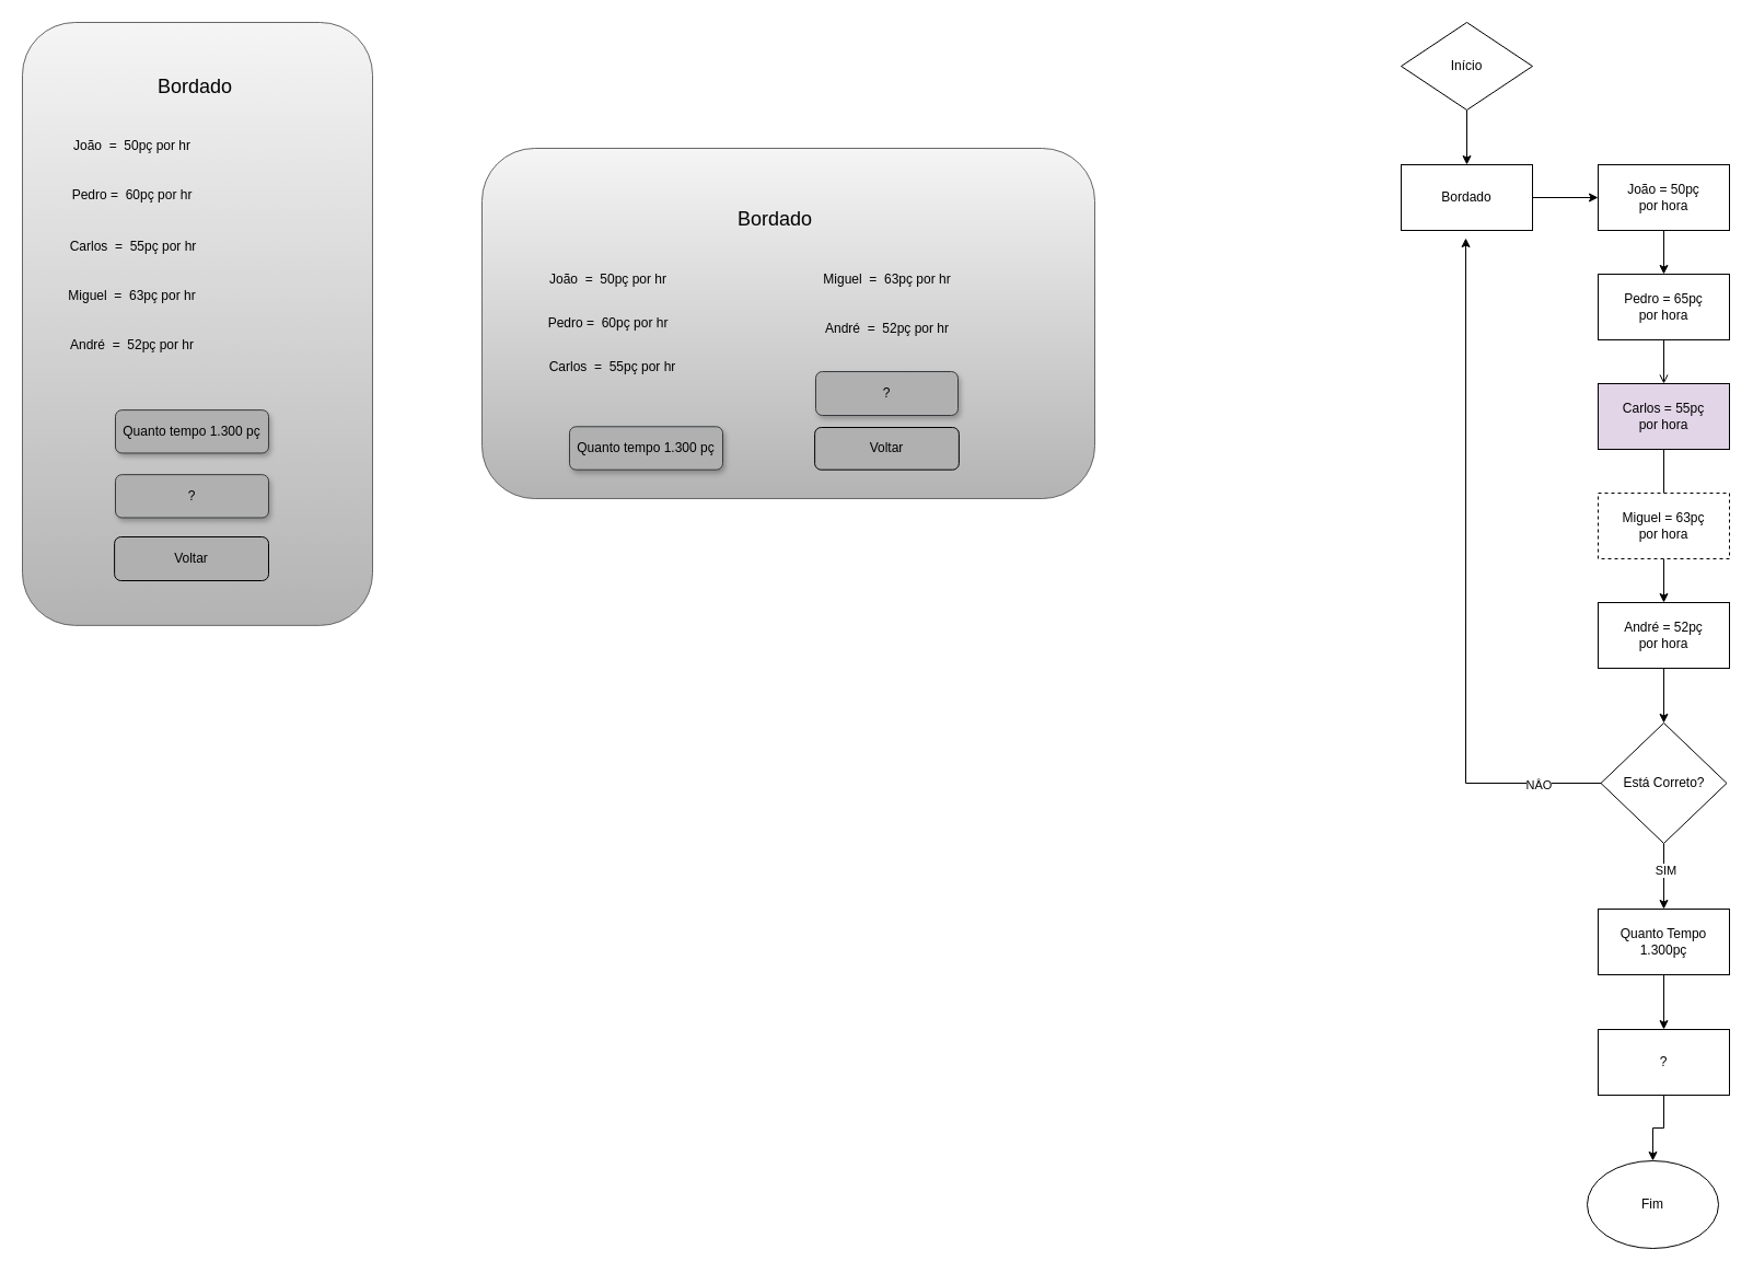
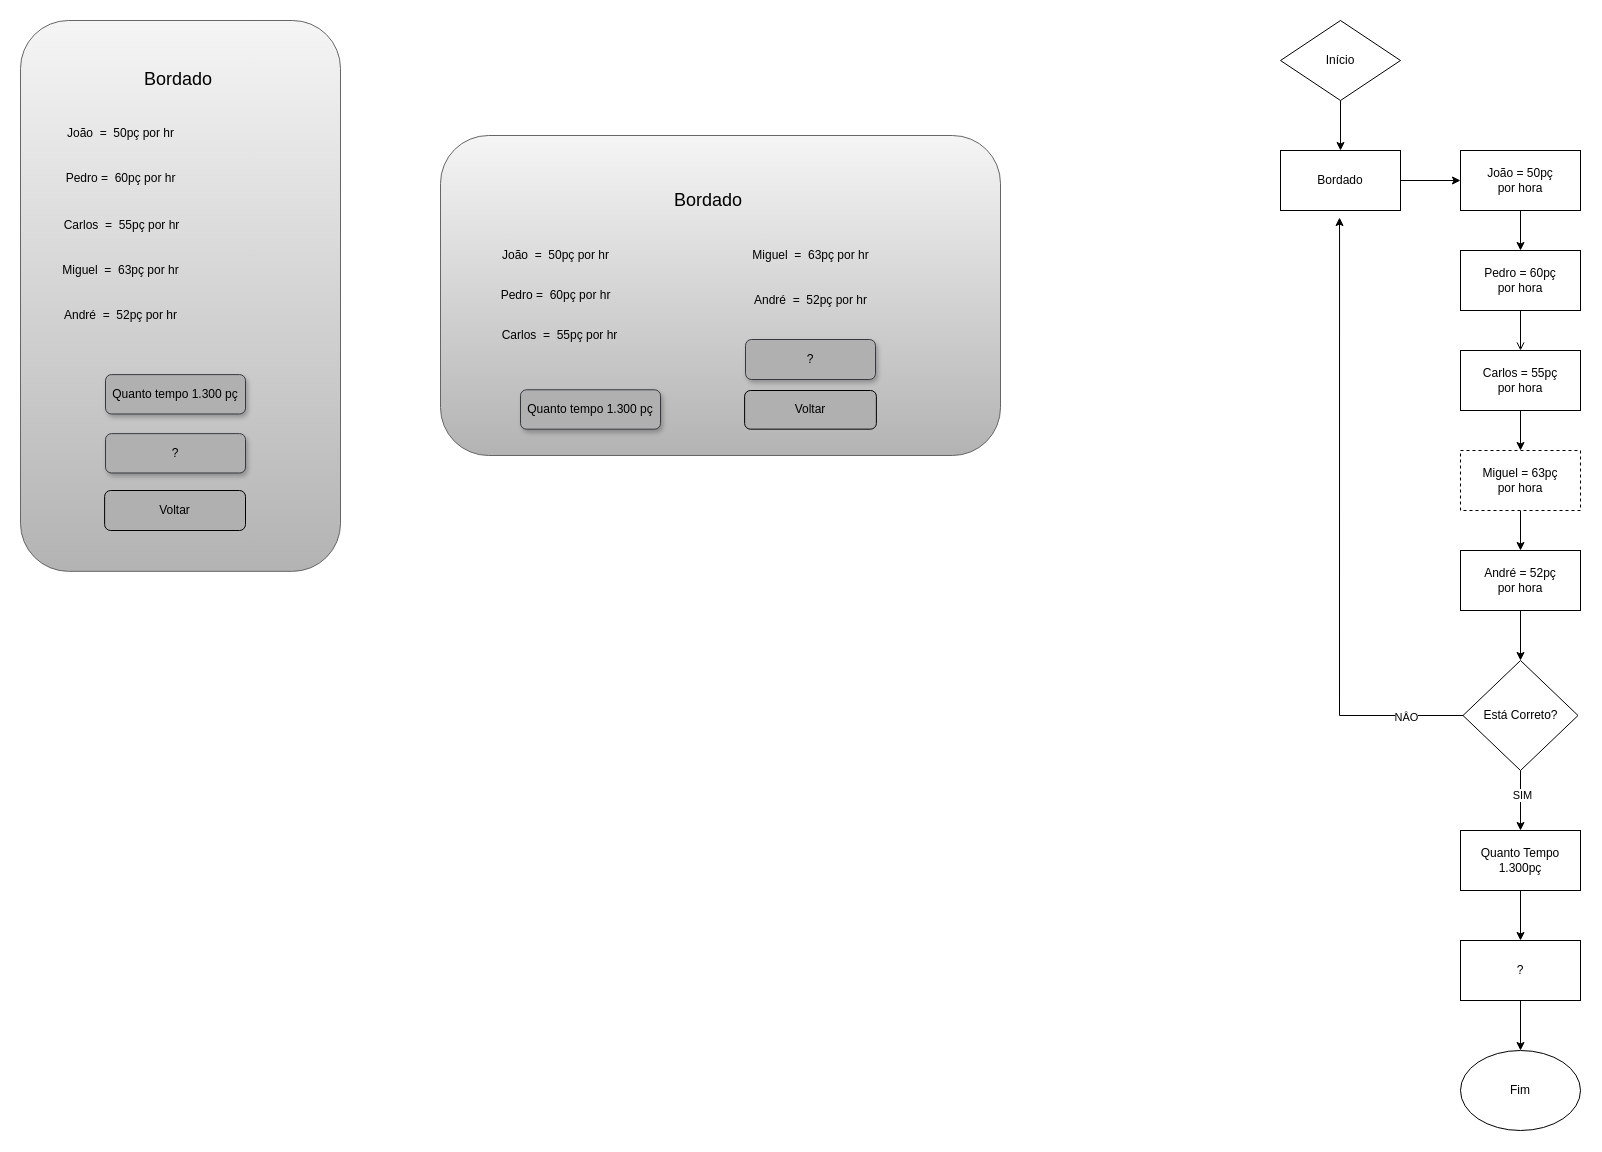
- <mxCell id="30" value="Pedro = 65pç&lt;div&gt;por hora&lt;/div&gt;" style="rounded=0;whiteSpace=wrap;html=1;" parent="1" vertex="1"><mxGeometry x="1460" y="250" width="120" height="60" as="geometry" /></mxCell>
+ <mxCell id="30" value="Pedro = 60pç&lt;div&gt;por hora&lt;/div&gt;" style="rounded=0;whiteSpace=wrap;html=1;" parent="1" vertex="1"><mxGeometry x="1460" y="250" width="120" height="60" as="geometry" /></mxCell>
- <mxCell id="32" value="Carlos = 55pç&lt;div&gt;por hora&lt;/div&gt;" style="rounded=0;whiteSpace=wrap;html=1;fillColor=#e1d5e7;" parent="1" vertex="1"><mxGeometry x="1460" y="350" width="120" height="60" as="geometry" /></mxCell>
+ <mxCell id="32" value="Carlos = 55pç&lt;div&gt;por hora&lt;/div&gt;" style="rounded=0;whiteSpace=wrap;html=1;" parent="1" vertex="1"><mxGeometry x="1460" y="350" width="120" height="60" as="geometry" /></mxCell>
- <mxCell id="31" value="" style="edgeStyle=orthogonalEdgeStyle;rounded=0;orthogonalLoop=1;jettySize=auto;html=1;endArrow=none;" parent="1" source="32" target="34" edge="1"><mxGeometry relative="1" as="geometry" /></mxCell>
+ <mxCell id="31" value="" style="edgeStyle=orthogonalEdgeStyle;rounded=0;orthogonalLoop=1;jettySize=auto;html=1;" parent="1" source="32" target="34" edge="1"><mxGeometry relative="1" as="geometry" /></mxCell>
- <mxCell id="46" value="Fim" style="ellipse;whiteSpace=wrap;html=1;" parent="1" vertex="1"><mxGeometry x="1450" y="1060" width="120" height="80" as="geometry" /></mxCell>
+ <mxCell id="46" value="Fim" style="ellipse;whiteSpace=wrap;html=1;" parent="1" vertex="1"><mxGeometry x="1460" y="1050" width="120" height="80" as="geometry" /></mxCell>
